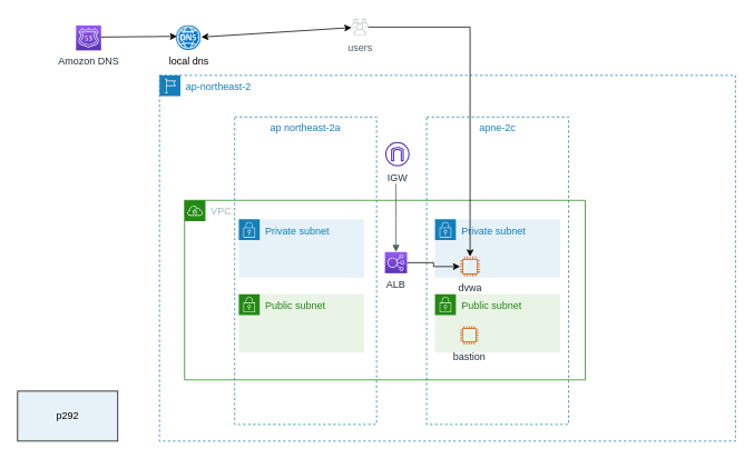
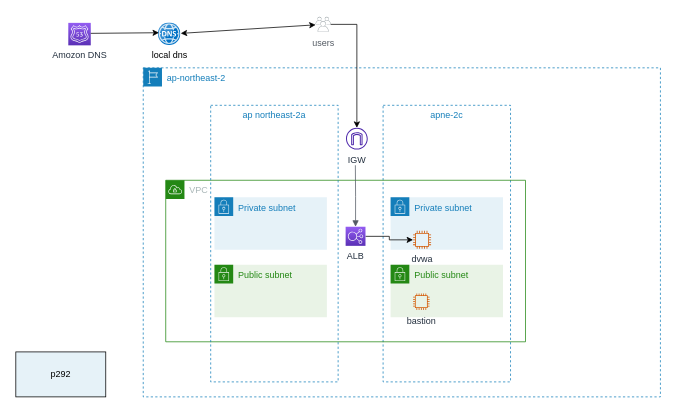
- <mxCell id="16" style="edgeStyle=orthogonalEdgeStyle;rounded=0;orthogonalLoop=1;jettySize=auto;html=1;" parent="1" source="17" target="8" edge="1"><mxGeometry relative="1" as="geometry" /></mxCell>
+ <mxCell id="16" style="edgeStyle=orthogonalEdgeStyle;rounded=0;orthogonalLoop=1;jettySize=auto;html=1;" parent="1" source="17" target="10" edge="1"><mxGeometry relative="1" as="geometry" /></mxCell>
